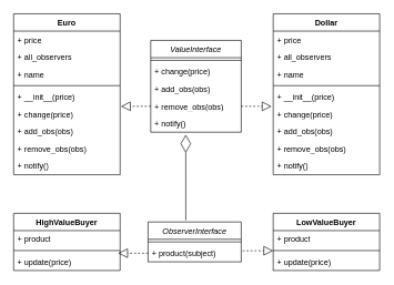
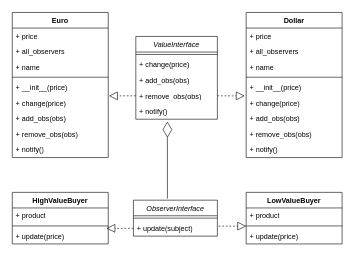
- <mxCell id="30" value="+ product(subject)" style="text;strokeColor=none;fillColor=none;align=left;verticalAlign=top;spacingLeft=4;spacingRight=4;overflow=hidden;rotatable=0;points=[[0,0.5],[1,0.5]];portConstraint=eastwest;whiteSpace=wrap;html=1;" parent="28" vertex="1"><mxGeometry y="34" width="140" height="26" as="geometry" /></mxCell>
+ <mxCell id="30" value="+ update(subject)" style="text;strokeColor=none;fillColor=none;align=left;verticalAlign=top;spacingLeft=4;spacingRight=4;overflow=hidden;rotatable=0;points=[[0,0.5],[1,0.5]];portConstraint=eastwest;whiteSpace=wrap;html=1;" parent="28" vertex="1"><mxGeometry y="34" width="140" height="26" as="geometry" /></mxCell>
